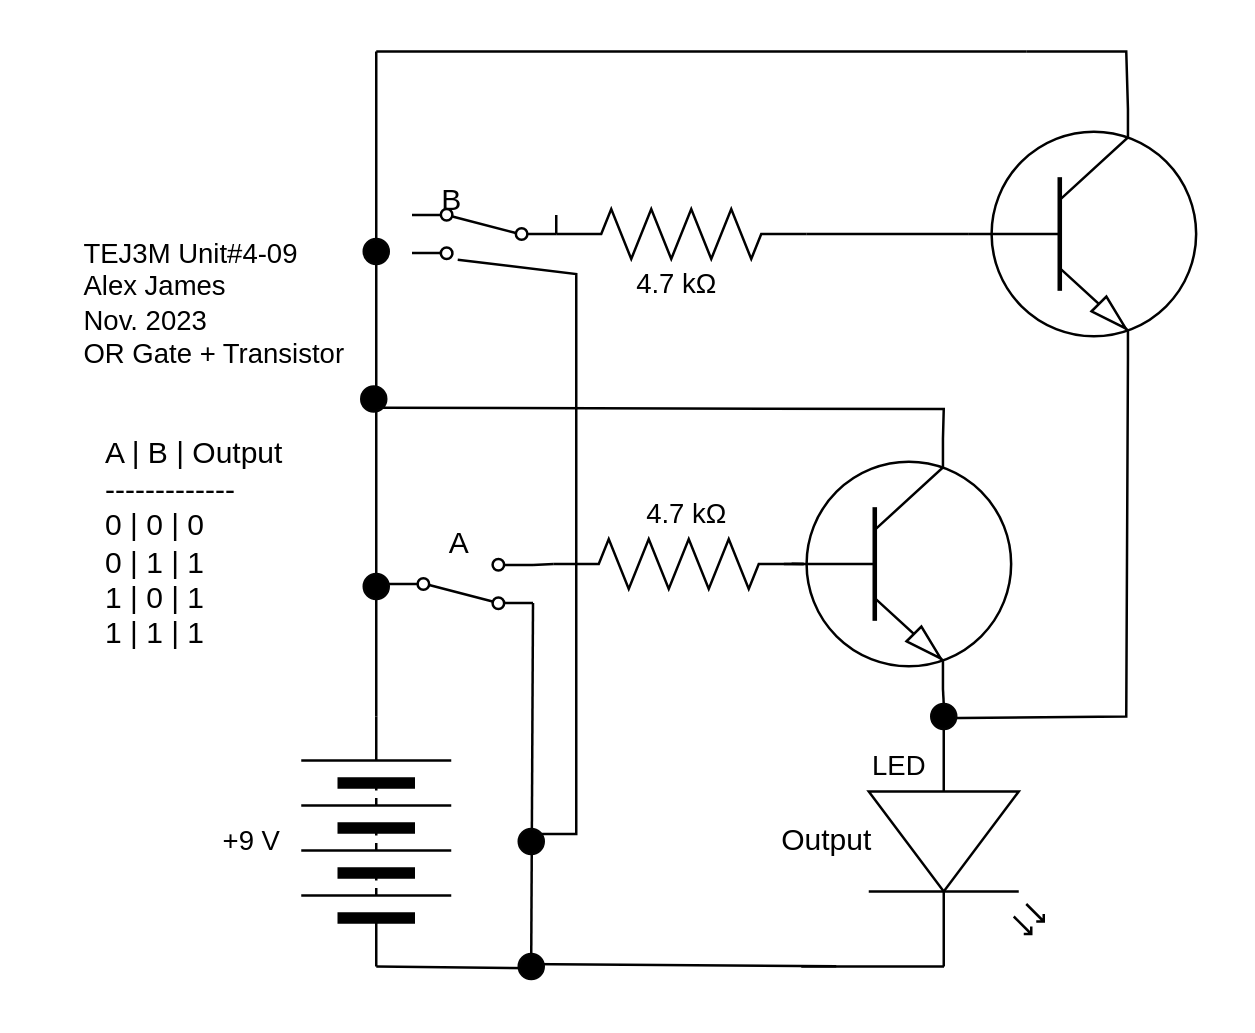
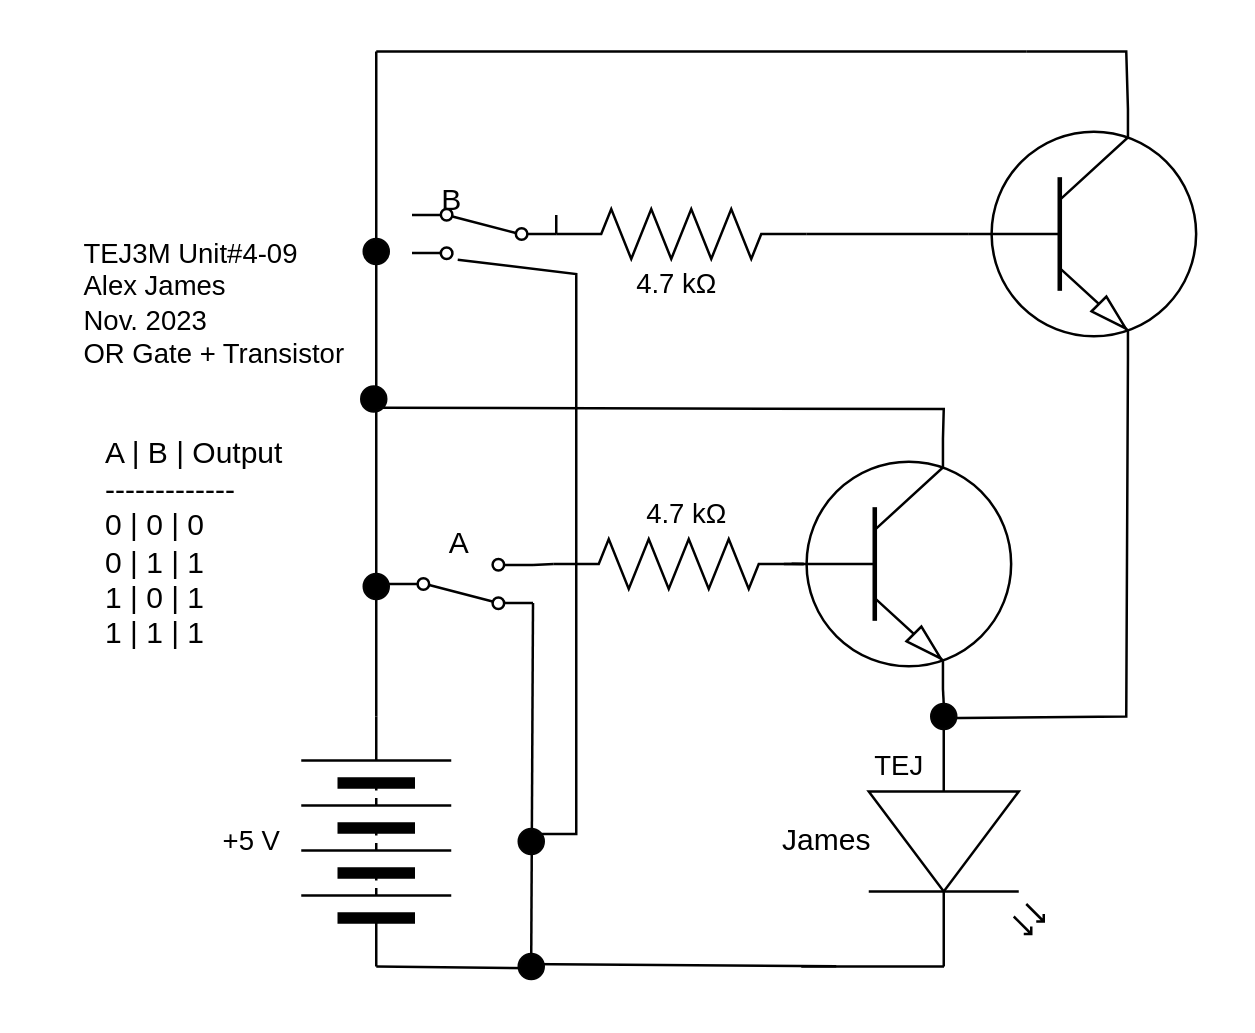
- <mxCell id="8" value="LED" style="text;html=1;align=center;verticalAlign=middle;resizable=0;points=[];autosize=1;strokeColor=none;fillColor=none;fontSize=11;fontFamily=Helvetica;fontColor=default;" vertex="1" parent="1"><mxGeometry x="338.5" y="291" width="40" height="30" as="geometry" /></mxCell>
+ <mxCell id="8" value="TEJ" style="text;html=1;align=center;verticalAlign=middle;resizable=0;points=[];autosize=1;strokeColor=none;fillColor=none;fontSize=11;fontFamily=Helvetica;fontColor=default;" vertex="1" parent="1"><mxGeometry x="338.5" y="291" width="40" height="30" as="geometry" /></mxCell>
- <mxCell id="7" value="+9 V" style="text;html=1;align=center;verticalAlign=middle;resizable=0;points=[];autosize=1;strokeColor=none;fillColor=none;fontSize=11;fontFamily=Helvetica;fontColor=default;" vertex="1" parent="1"><mxGeometry x="75" y="321" width="50" height="30" as="geometry" /></mxCell>
+ <mxCell id="7" value="+5 V" style="text;html=1;align=center;verticalAlign=middle;resizable=0;points=[];autosize=1;strokeColor=none;fillColor=none;fontSize=11;fontFamily=Helvetica;fontColor=default;" vertex="1" parent="1"><mxGeometry x="75" y="321" width="50" height="30" as="geometry" /></mxCell>
- <mxCell id="14" value="Output" style="text;html=1;align=center;verticalAlign=middle;resizable=0;points=[];autosize=1;strokeColor=none;fillColor=none;" vertex="1" parent="1"><mxGeometry x="300" y="321" width="60" height="30" as="geometry" /></mxCell>
+ <mxCell id="14" value="James" style="text;html=1;align=center;verticalAlign=middle;resizable=0;points=[];autosize=1;strokeColor=none;fillColor=none;" vertex="1" parent="1"><mxGeometry x="300" y="321" width="60" height="30" as="geometry" /></mxCell>
